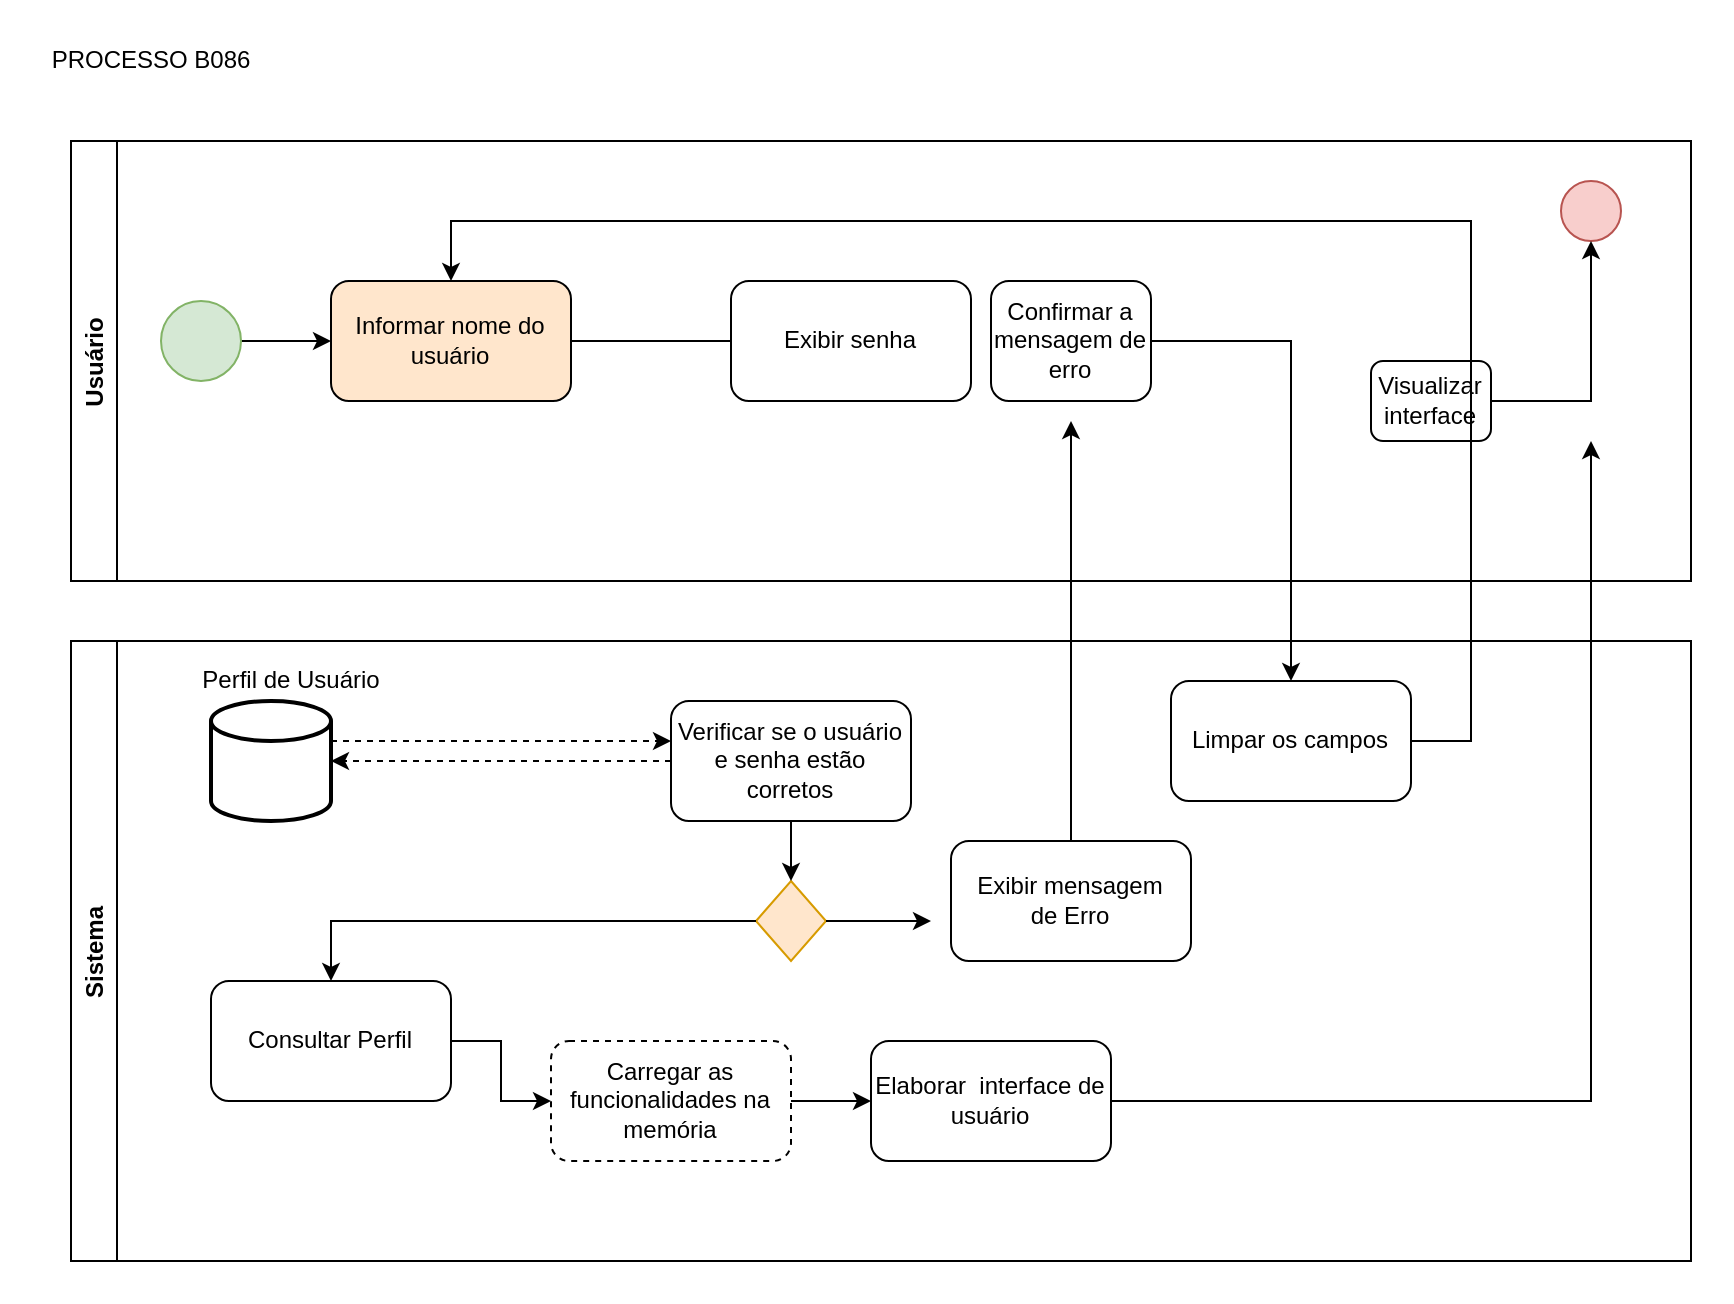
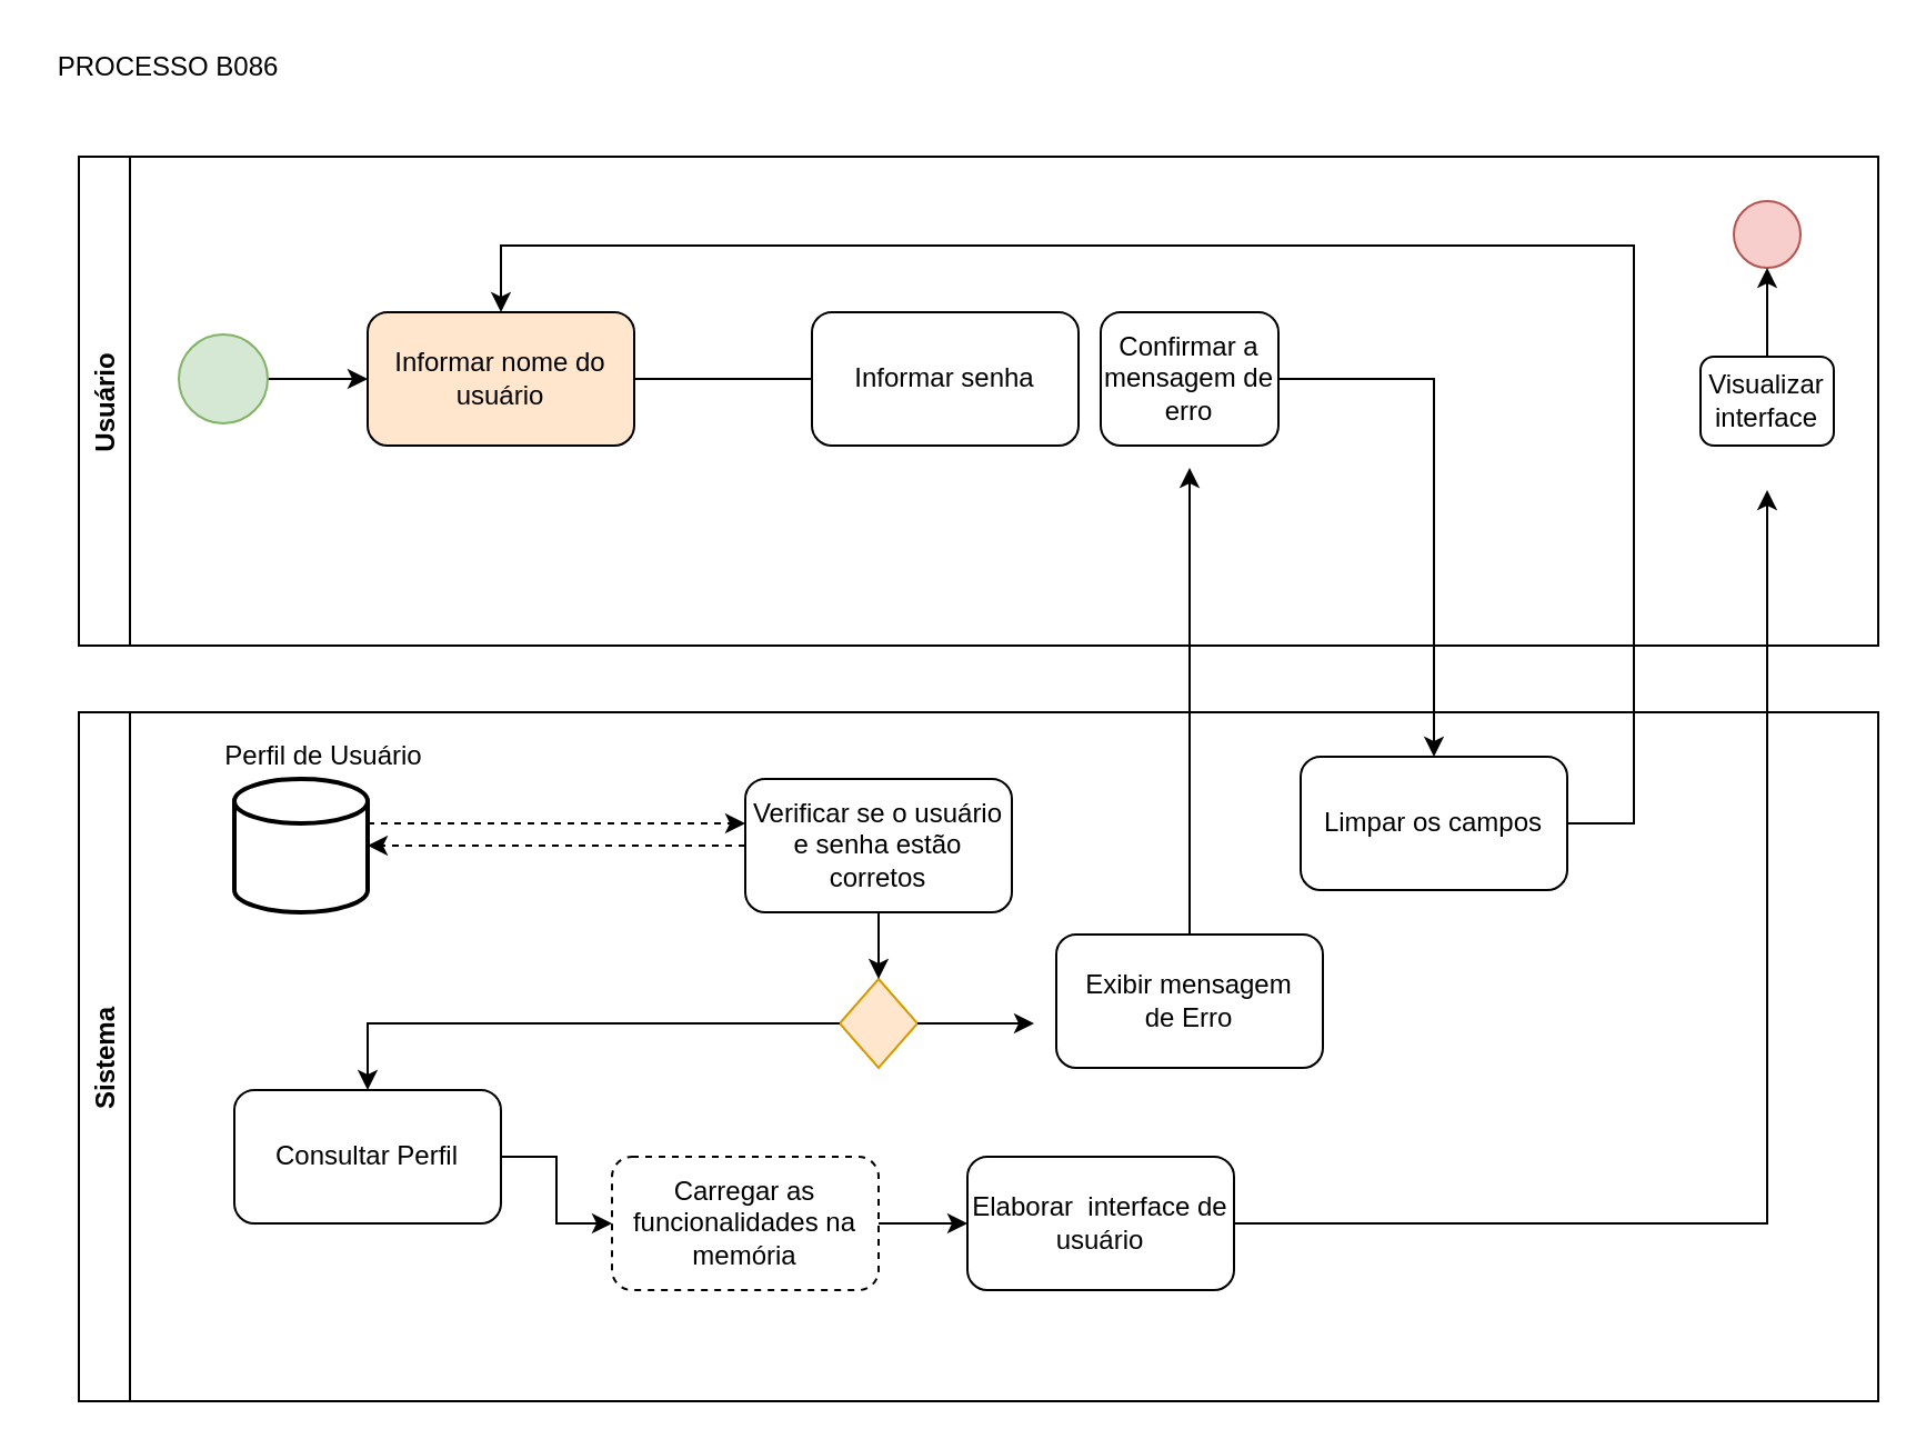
- <mxCell id="7" value="Exibir senha" style="rounded=1;whiteSpace=wrap;html=1;" vertex="1" parent="2"><mxGeometry x="330" y="70" width="120" height="60" as="geometry" /></mxCell>
+ <mxCell id="7" value="Informar senha" style="rounded=1;whiteSpace=wrap;html=1;" vertex="1" parent="2"><mxGeometry x="330" y="70" width="120" height="60" as="geometry" /></mxCell>
- <mxCell id="9" value="Visualizar interface" style="rounded=1;whiteSpace=wrap;html=1;" vertex="1" parent="2"><mxGeometry x="650" y="110" width="60" height="40" as="geometry" /></mxCell>
+ <mxCell id="9" value="Visualizar interface" style="rounded=1;whiteSpace=wrap;html=1;" vertex="1" parent="2"><mxGeometry x="730" y="90" width="60" height="40" as="geometry" /></mxCell>
